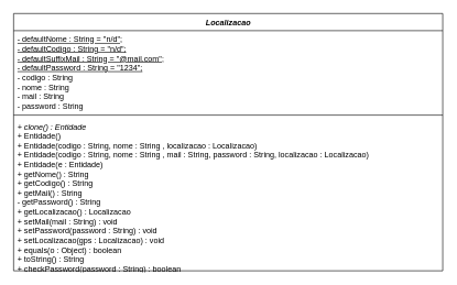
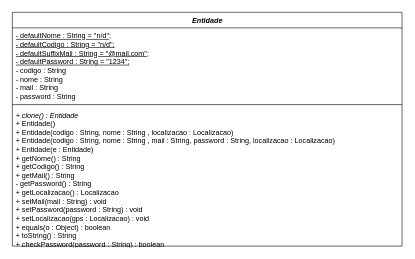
- <mxCell id="2" value="&lt;i&gt;Localizacao&lt;/i&gt;" style="swimlane;fontStyle=1;align=center;verticalAlign=top;childLayout=stackLayout;horizontal=1;startSize=26;horizontalStack=0;resizeParent=1;resizeParentMax=0;resizeLast=0;collapsible=1;marginBottom=0;fontFamily=Helvetica;html=1;" vertex="1" parent="1"><mxGeometry x="20" y="20" width="650" height="390" as="geometry" /></mxCell>
+ <mxCell id="2" value="&lt;i&gt;Entidade&lt;/i&gt;" style="swimlane;fontStyle=1;align=center;verticalAlign=top;childLayout=stackLayout;horizontal=1;startSize=26;horizontalStack=0;resizeParent=1;resizeParentMax=0;resizeLast=0;collapsible=1;marginBottom=0;fontFamily=Helvetica;html=1;" vertex="1" parent="1"><mxGeometry x="20" y="20" width="650" height="390" as="geometry" /></mxCell>
